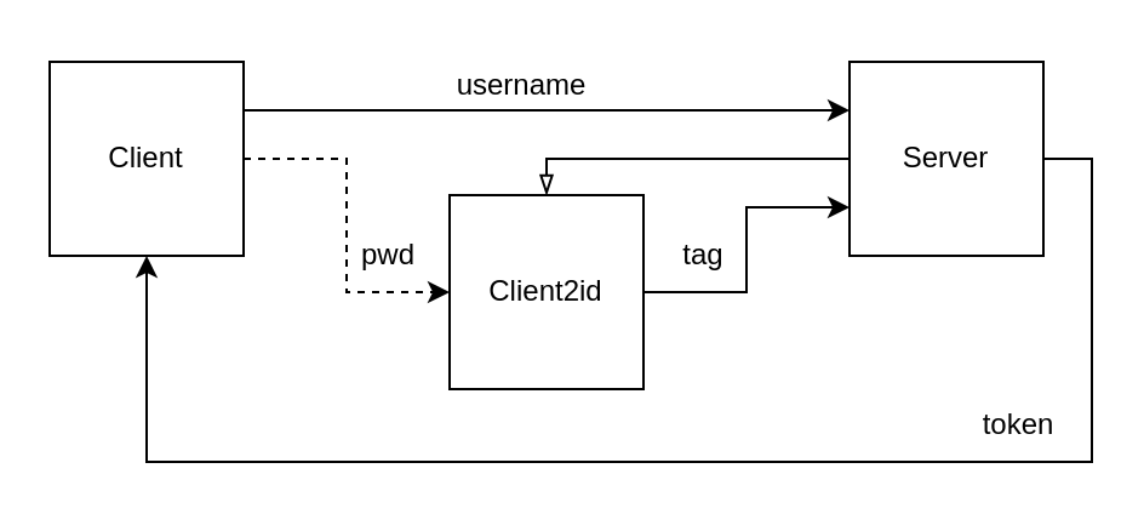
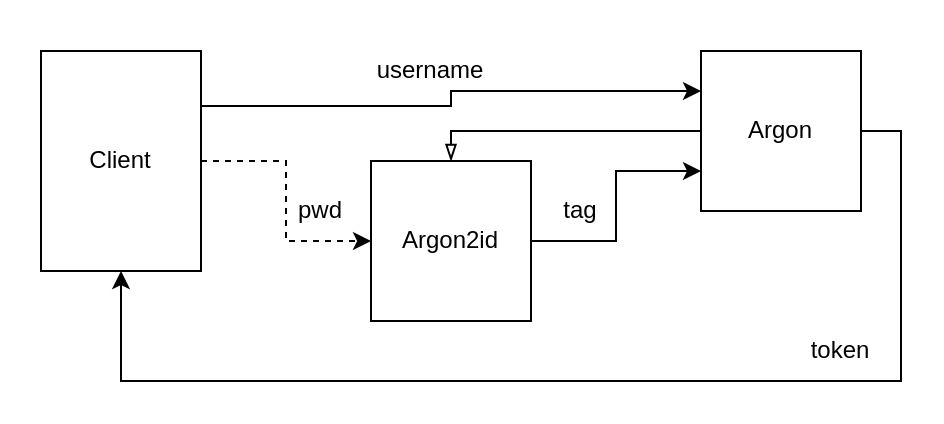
- <mxCell id="4" value="Client" style="whiteSpace=wrap;html=1;aspect=fixed;" vertex="1" parent="1"><mxGeometry x="20" y="25" width="80" height="80" as="geometry" /></mxCell>
+ <mxCell id="4" value="Client" style="whiteSpace=wrap;html=1;aspect=fixed;" vertex="1" parent="1"><mxGeometry x="20" y="25" width="80" height="110" as="geometry" /></mxCell>
- <mxCell id="6" value="Server" style="whiteSpace=wrap;html=1;aspect=fixed;" vertex="1" parent="1"><mxGeometry x="350" y="25" width="80" height="80" as="geometry" /></mxCell>
+ <mxCell id="6" value="Argon" style="whiteSpace=wrap;html=1;aspect=fixed;" vertex="1" parent="1"><mxGeometry x="350" y="25" width="80" height="80" as="geometry" /></mxCell>
- <mxCell id="9" value="Client2id" style="whiteSpace=wrap;html=1;aspect=fixed;" vertex="1" parent="1"><mxGeometry x="185" y="80" width="80" height="80" as="geometry" /></mxCell>
+ <mxCell id="9" value="Argon2id" style="whiteSpace=wrap;html=1;aspect=fixed;" vertex="1" parent="1"><mxGeometry x="185" y="80" width="80" height="80" as="geometry" /></mxCell>
